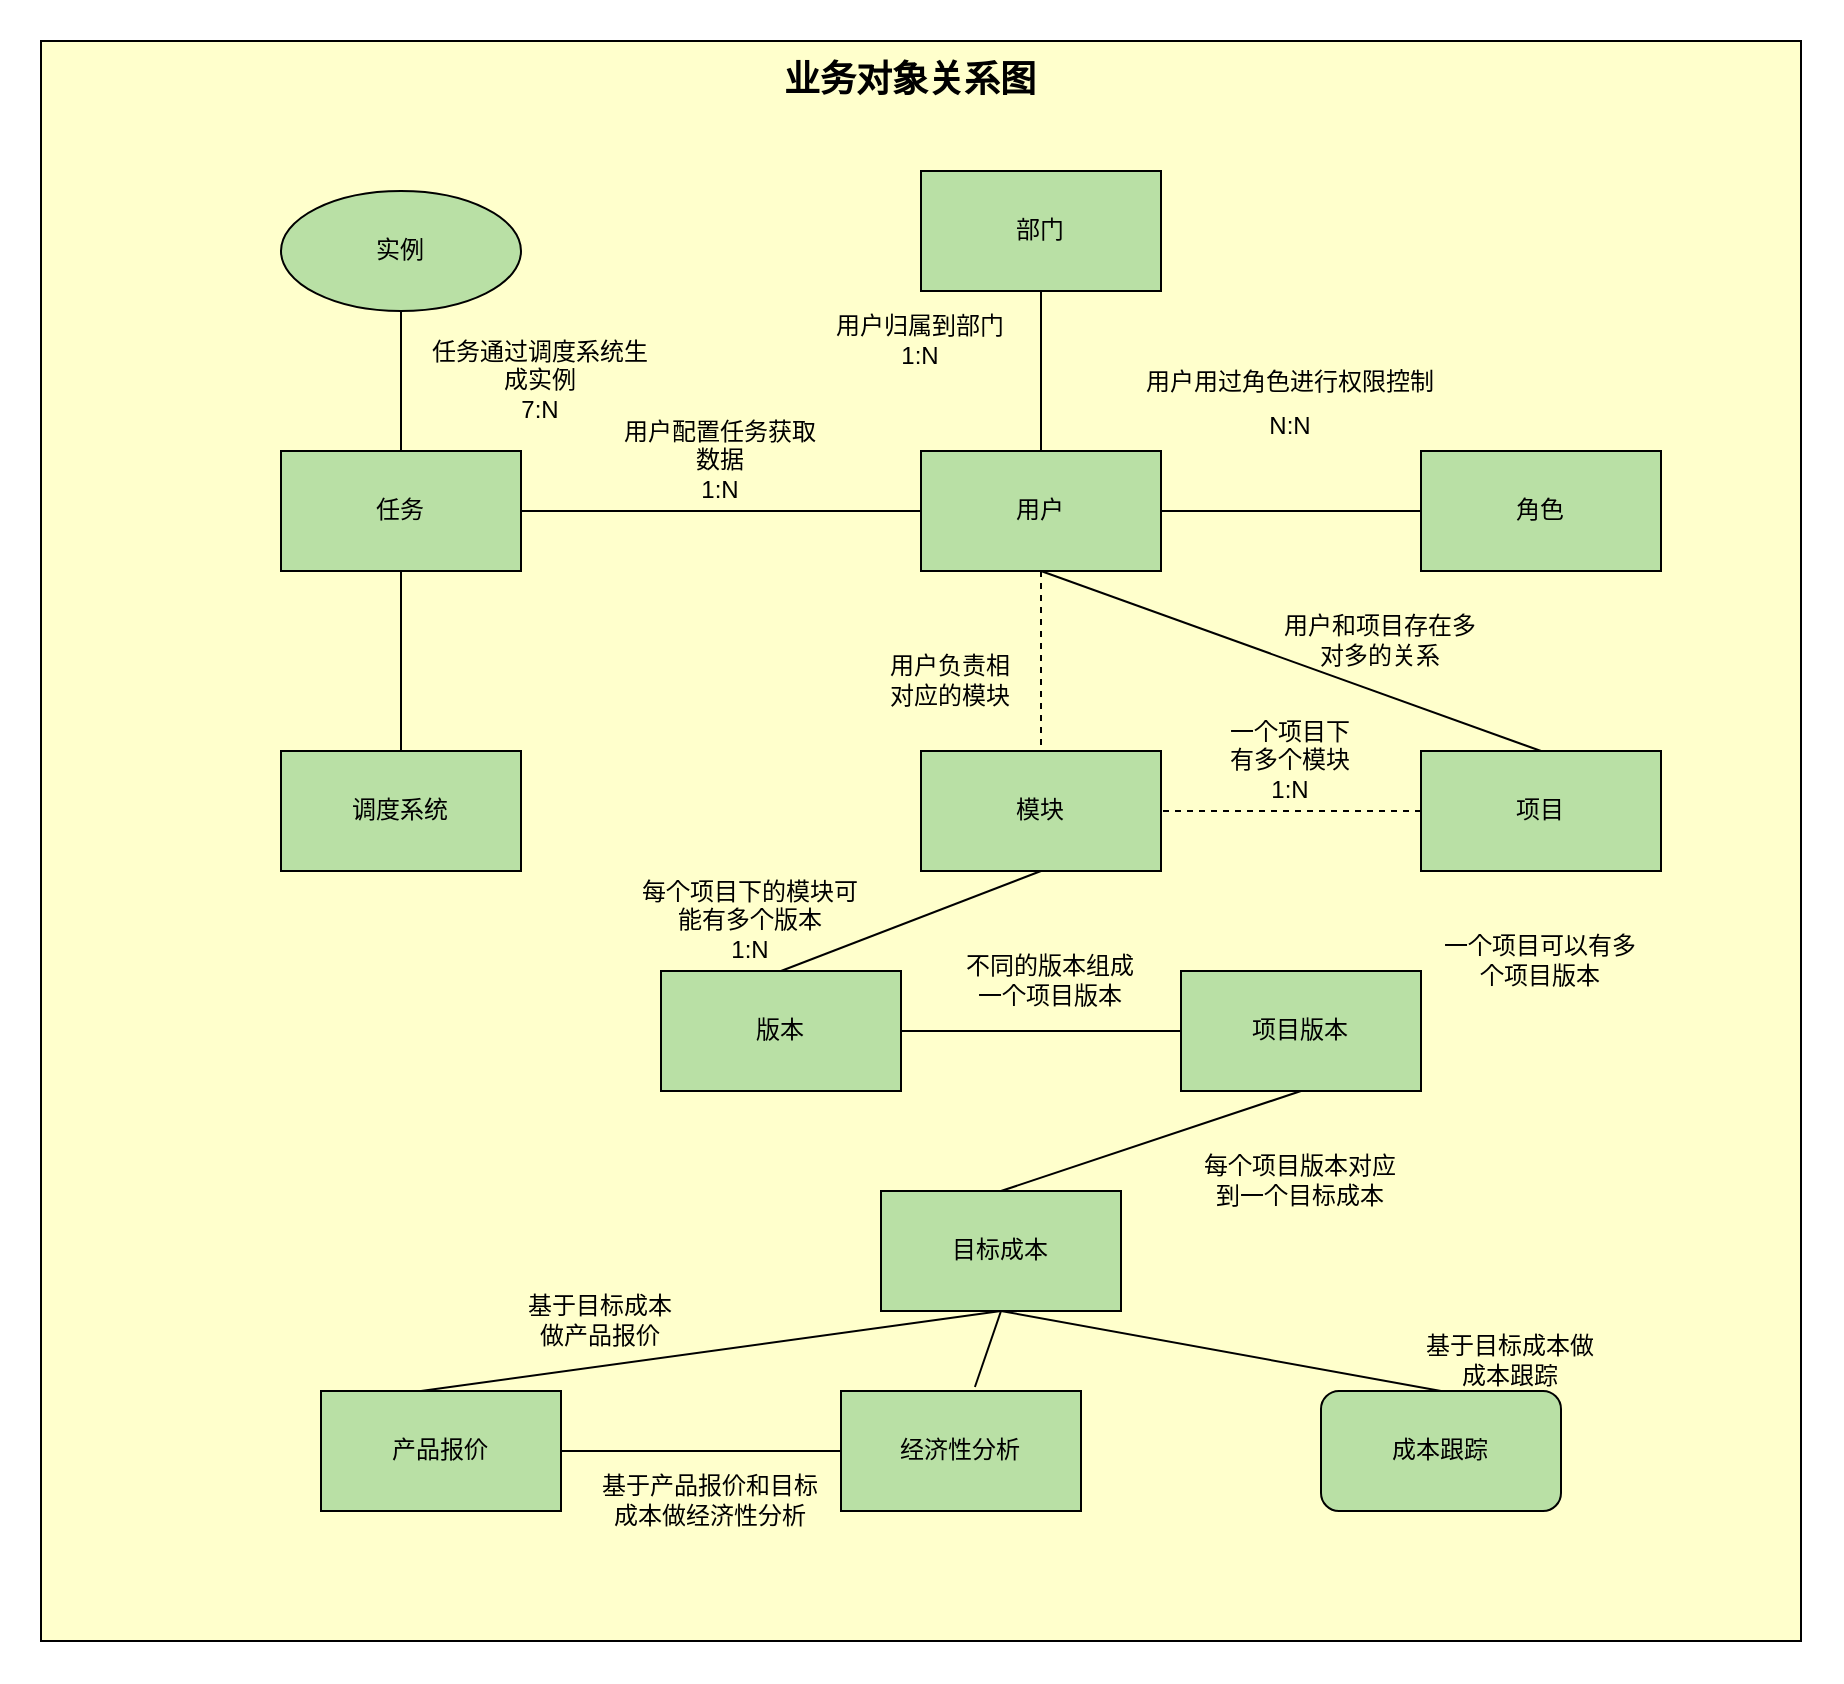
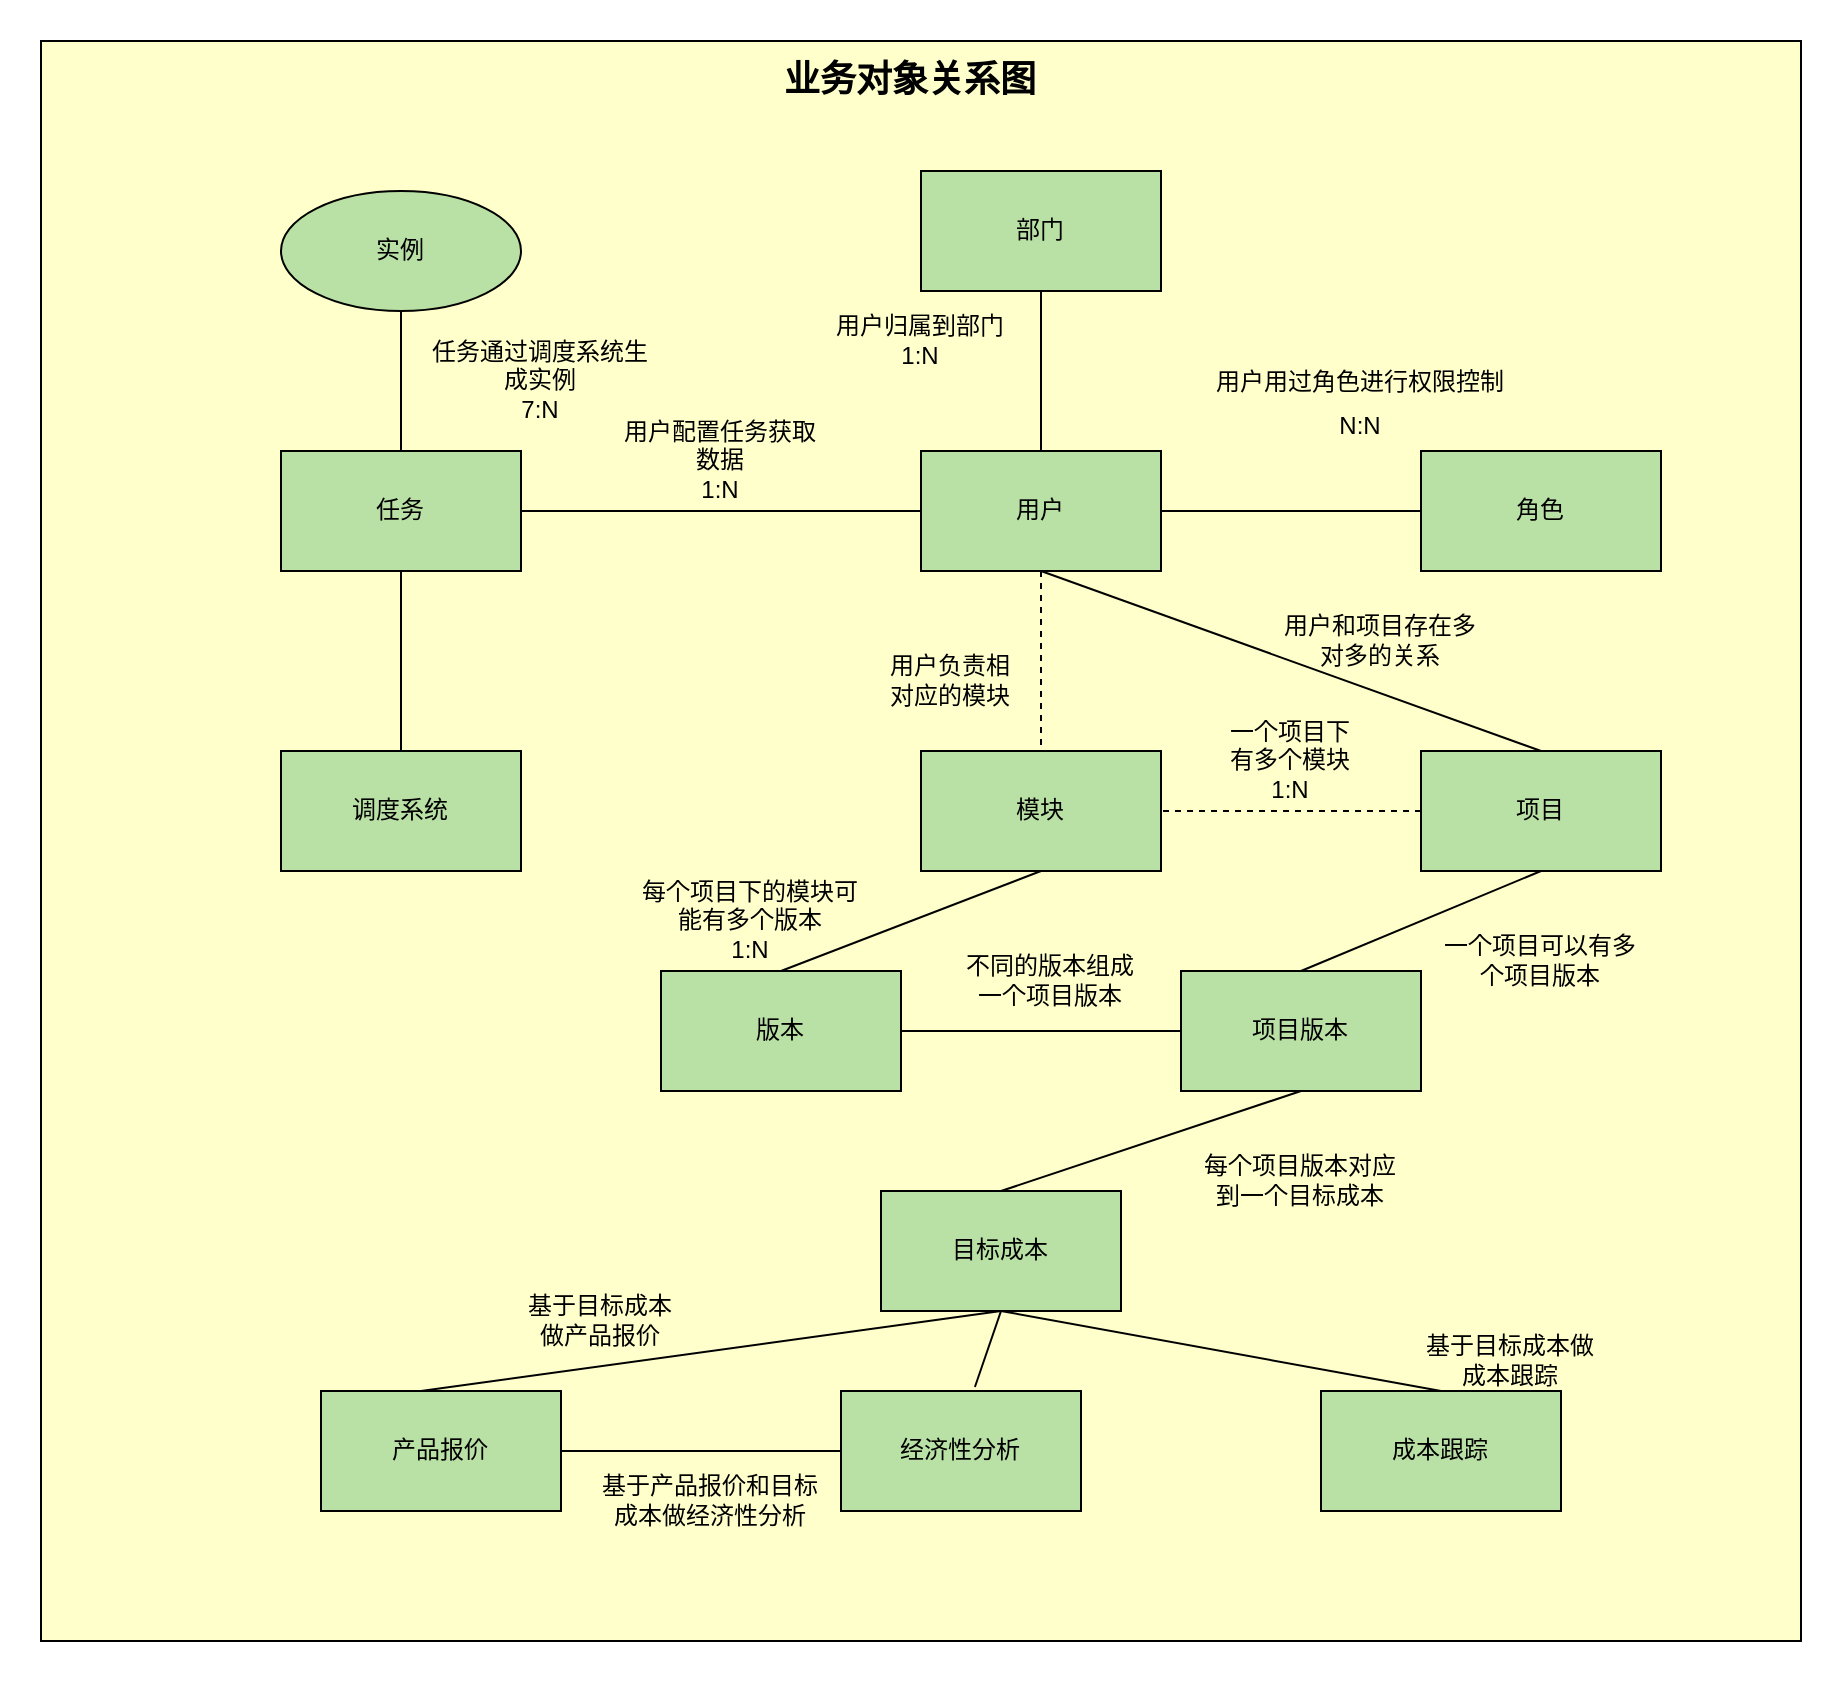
- <mxCell id="33" value="&lt;font style=&quot;font-size: 12px;&quot;&gt;用户用过角色进行权限控制&lt;br&gt;N:N&lt;br&gt;&lt;/font&gt;" style="text;html=1;strokeColor=none;fillColor=none;align=center;verticalAlign=middle;whiteSpace=wrap;rounded=0;fontSize=18;" vertex="1" parent="1"><mxGeometry x="570" y="185" width="150" height="30" as="geometry" /></mxCell>
+ <mxCell id="33" value="&lt;font style=&quot;font-size: 12px;&quot;&gt;用户用过角色进行权限控制&lt;br&gt;N:N&lt;br&gt;&lt;/font&gt;" style="text;html=1;strokeColor=none;fillColor=none;align=center;verticalAlign=middle;whiteSpace=wrap;rounded=0;fontSize=18;" vertex="1" parent="1"><mxGeometry x="605" y="185" width="150" height="30" as="geometry" /></mxCell>
+ <mxCell id="8" style="edgeStyle=none;rounded=0;orthogonalLoop=1;jettySize=auto;html=1;exitX=0.5;exitY=1;exitDx=0;exitDy=0;entryX=0.5;entryY=0;entryDx=0;entryDy=0;endArrow=none;endFill=0;" edge="1" parent="1" source="9" target="28"><mxGeometry relative="1" as="geometry" /></mxCell>
- <mxCell id="26" value="成本跟踪" style="whiteSpace=wrap;html=1;fillColor=#B9E0A5;rounded=1;" vertex="1" parent="1"><mxGeometry x="660" y="695" width="120" height="60" as="geometry" /></mxCell>
+ <mxCell id="26" value="成本跟踪" style="rounded=0;whiteSpace=wrap;html=1;fillColor=#B9E0A5;" vertex="1" parent="1"><mxGeometry x="660" y="695" width="120" height="60" as="geometry" /></mxCell>
